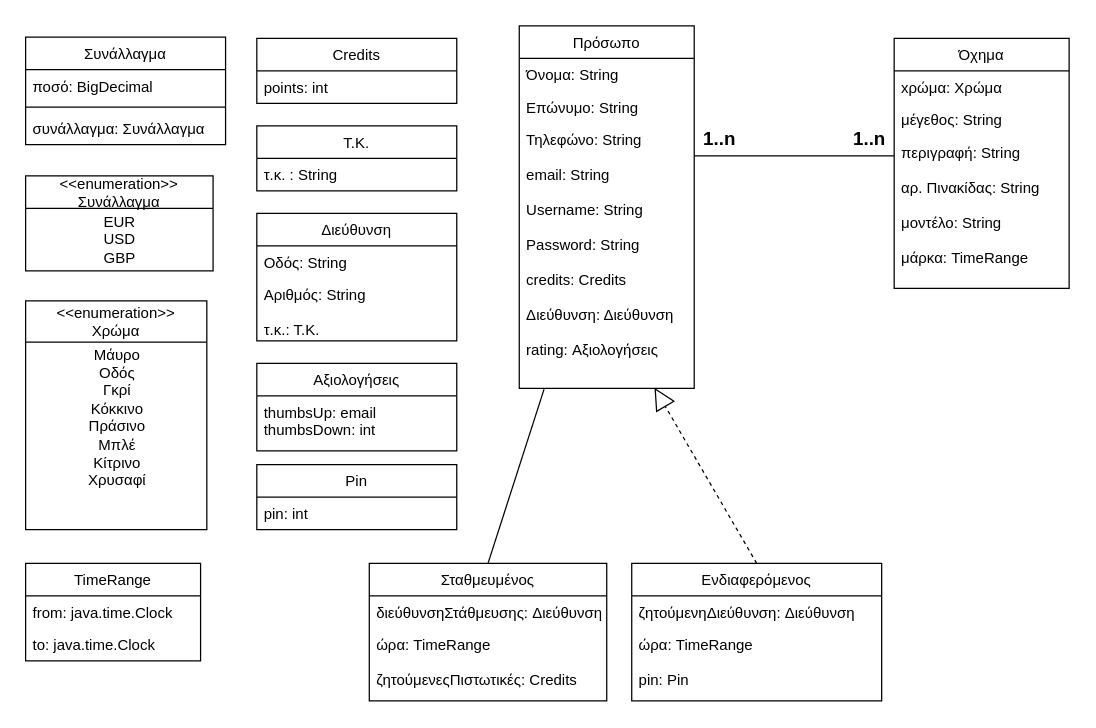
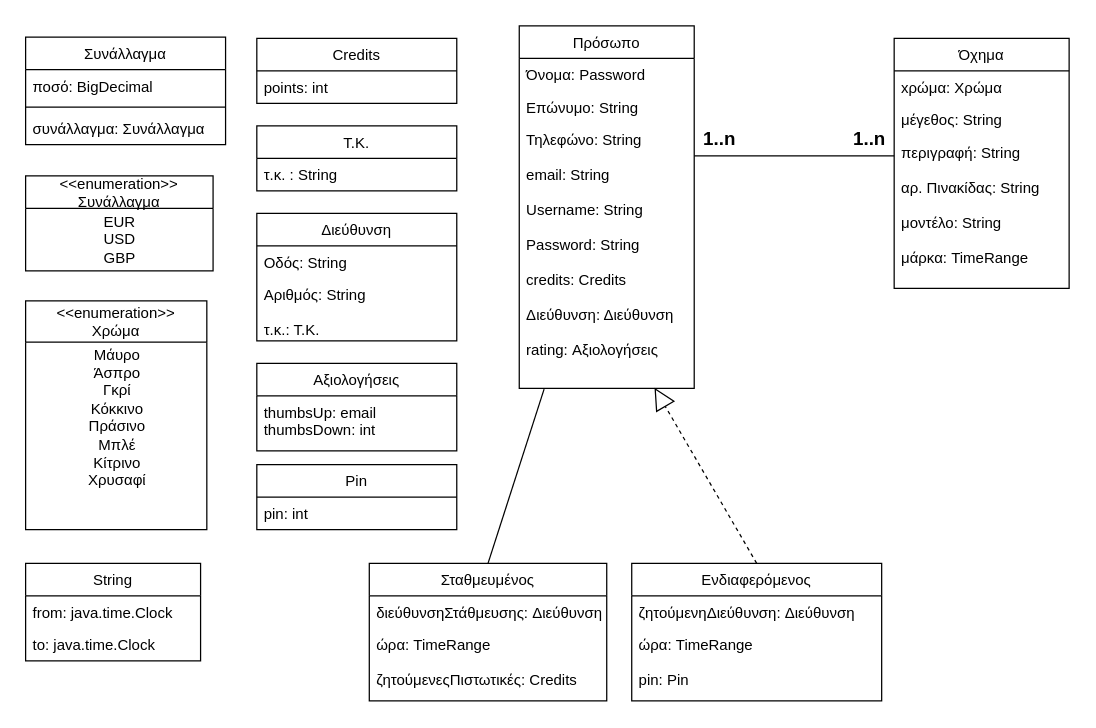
- <mxCell id="3" value="Όνομα: String" style="text;strokeColor=none;fillColor=none;align=left;verticalAlign=top;spacingLeft=4;spacingRight=4;overflow=hidden;rotatable=0;points=[[0,0.5],[1,0.5]];portConstraint=eastwest;" parent="2" vertex="1"><mxGeometry y="26" width="140" height="26" as="geometry" /></mxCell>
+ <mxCell id="3" value="Όνομα: Password" style="text;strokeColor=none;fillColor=none;align=left;verticalAlign=top;spacingLeft=4;spacingRight=4;overflow=hidden;rotatable=0;points=[[0,0.5],[1,0.5]];portConstraint=eastwest;" parent="2" vertex="1"><mxGeometry y="26" width="140" height="26" as="geometry" /></mxCell>
- <mxCell id="16" value="Μάυρο&lt;br&gt;Οδός&lt;br&gt;Γκρί&lt;br&gt;Κόκκινο&lt;br&gt;Πράσινο&lt;br&gt;Μπλέ&lt;br&gt;Κίτρινο&lt;br&gt;Χρυσαφί&lt;br&gt;&lt;br&gt;&lt;br&gt;" style="text;html=1;align=center;verticalAlign=middle;resizable=0;points=[];autosize=1;" parent="15" vertex="1"><mxGeometry y="33" width="145" height="150" as="geometry" /></mxCell>
+ <mxCell id="16" value="Μάυρο&lt;br&gt;Άσπρο&lt;br&gt;Γκρί&lt;br&gt;Κόκκινο&lt;br&gt;Πράσινο&lt;br&gt;Μπλέ&lt;br&gt;Κίτρινο&lt;br&gt;Χρυσαφί&lt;br&gt;&lt;br&gt;&lt;br&gt;" style="text;html=1;align=center;verticalAlign=middle;resizable=0;points=[];autosize=1;" parent="15" vertex="1"><mxGeometry y="33" width="145" height="150" as="geometry" /></mxCell>
- <mxCell id="28" value="TimeRange" style="swimlane;fontStyle=0;childLayout=stackLayout;horizontal=1;startSize=26;fillColor=none;horizontalStack=0;resizeParent=1;resizeParentMax=0;resizeLast=0;collapsible=1;marginBottom=0;" vertex="1" parent="1"><mxGeometry x="20" y="450" width="140" height="78" as="geometry" /></mxCell>
+ <mxCell id="28" value="String" style="swimlane;fontStyle=0;childLayout=stackLayout;horizontal=1;startSize=26;fillColor=none;horizontalStack=0;resizeParent=1;resizeParentMax=0;resizeLast=0;collapsible=1;marginBottom=0;" vertex="1" parent="1"><mxGeometry x="20" y="450" width="140" height="78" as="geometry" /></mxCell>
